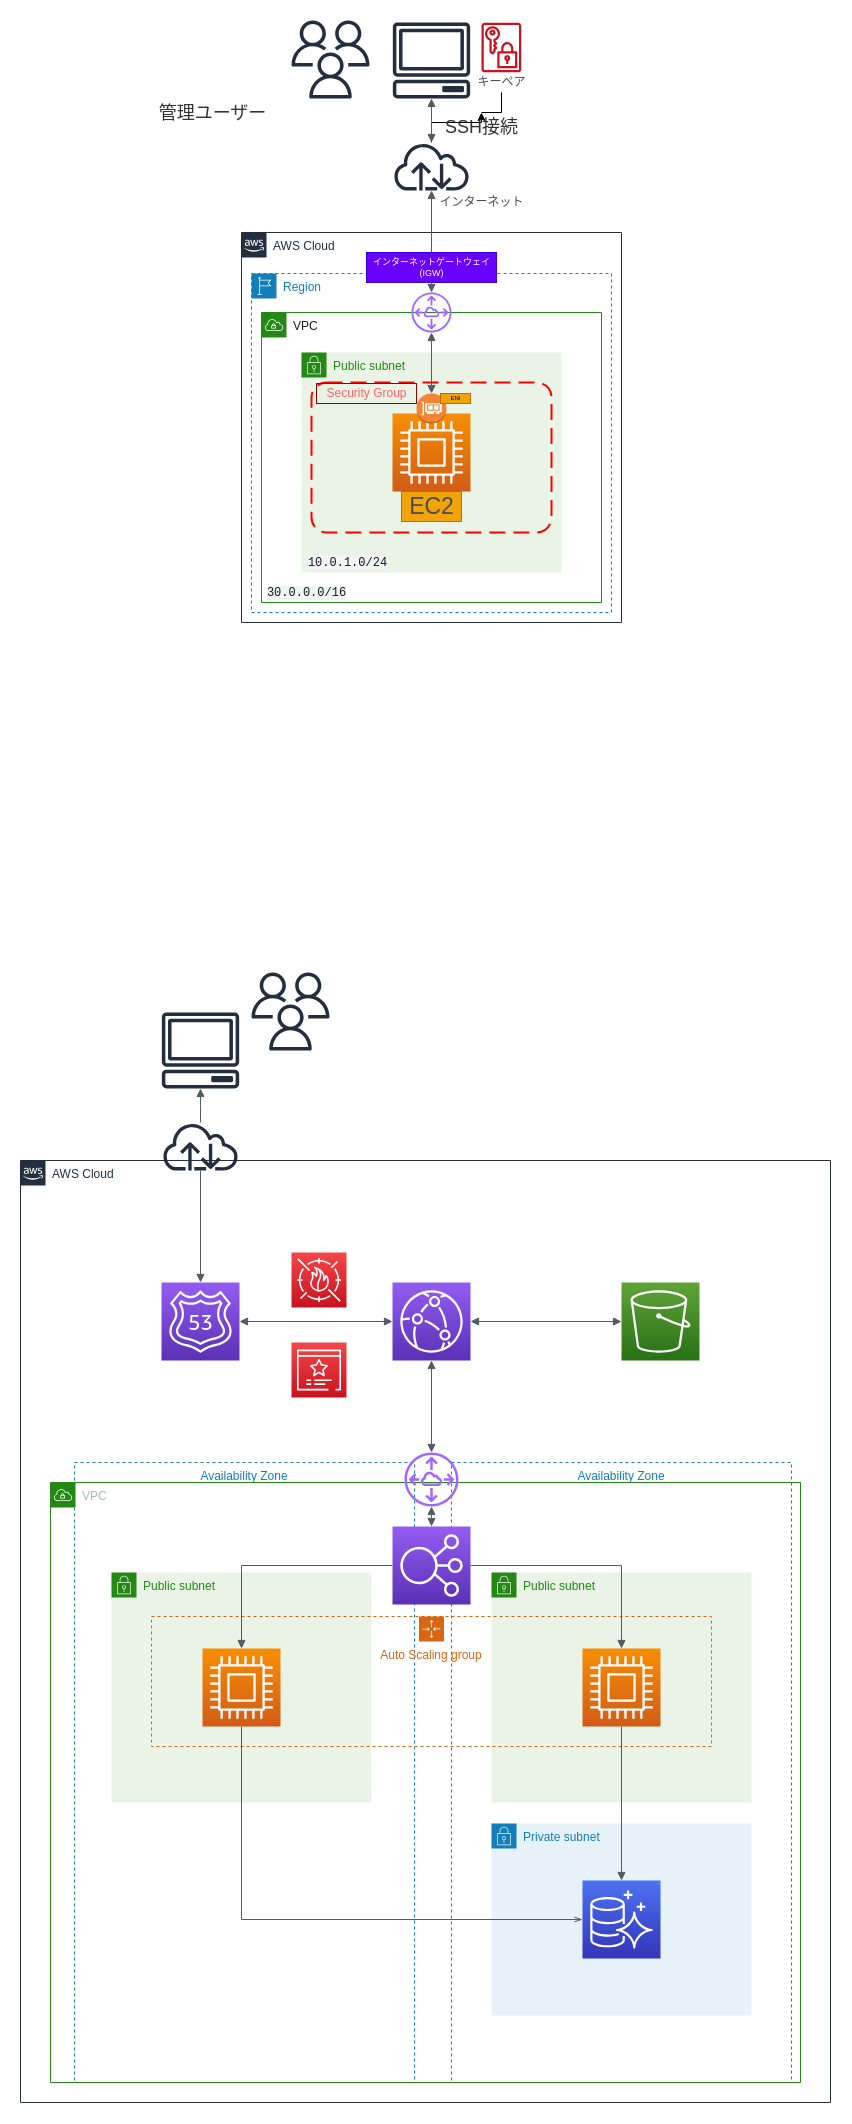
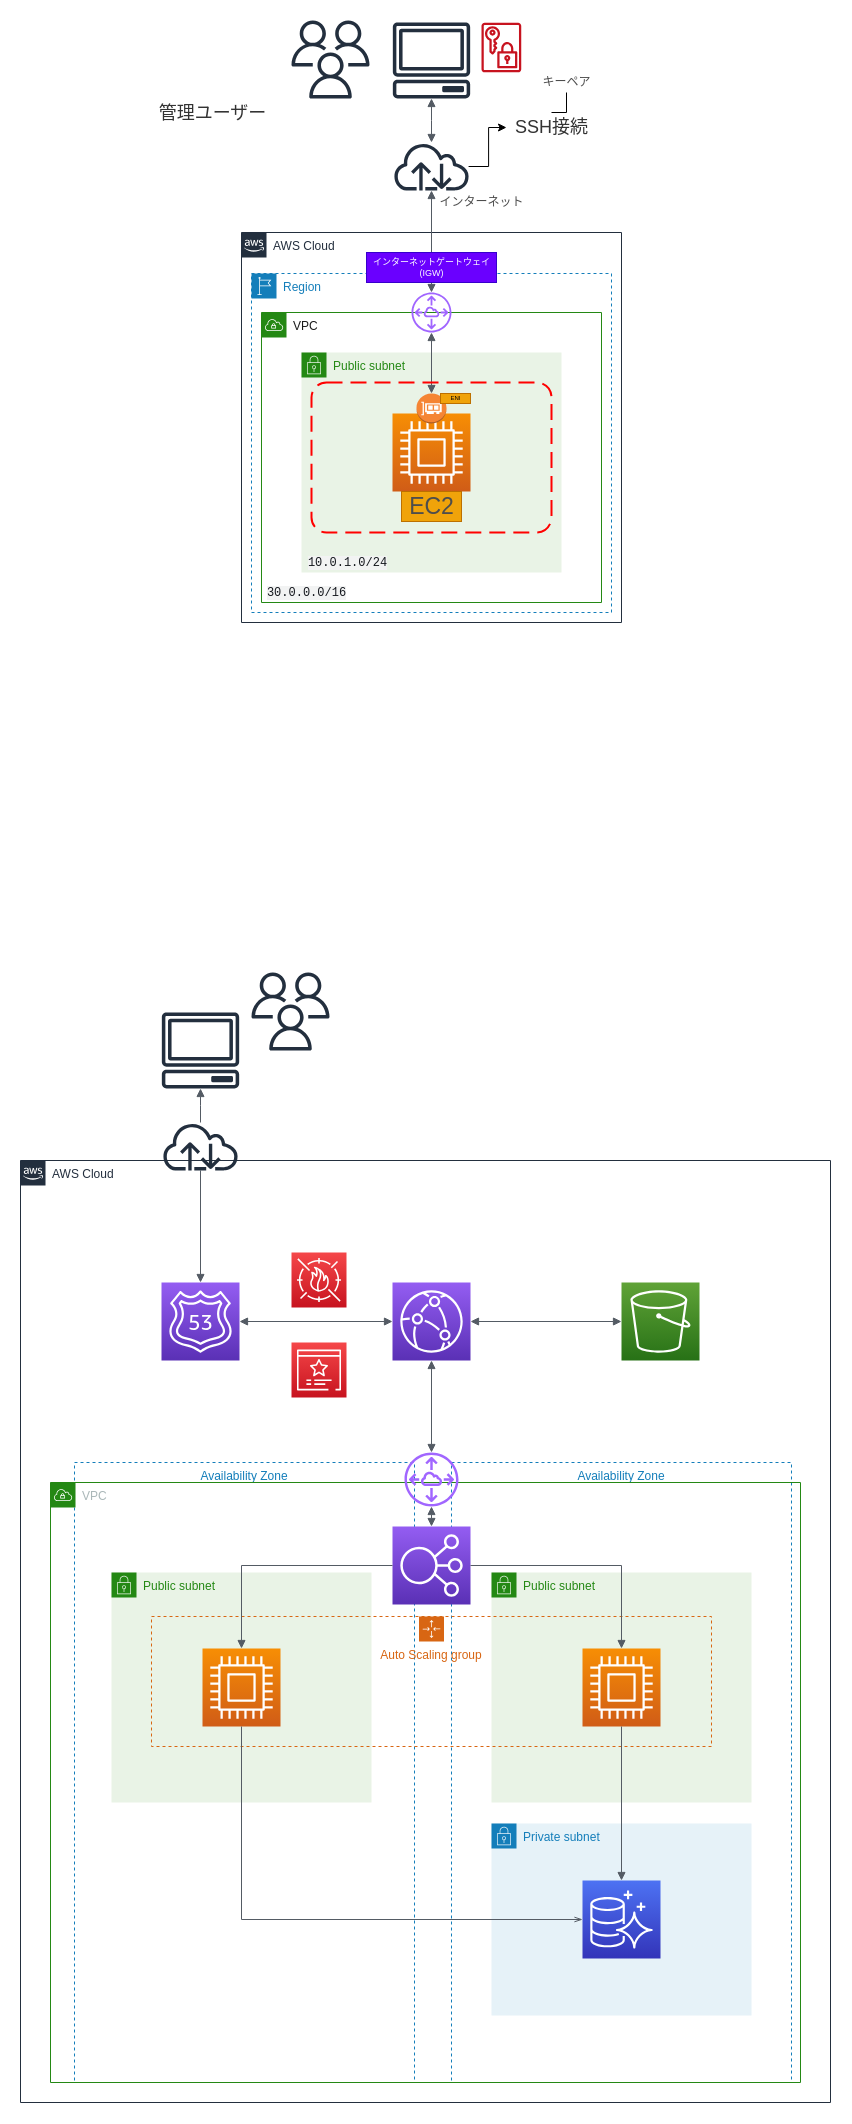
- <mxCell id="56" value="キーペア" style="text;html=1;resizable=0;autosize=1;align=center;verticalAlign=middle;points=[];fillColor=none;strokeColor=none;rounded=0;fontFamily=Helvetica;fontSize=12;fontColor=#4D4D4D;" vertex="1" parent="1"><mxGeometry x="471" y="72" width="60" height="20" as="geometry" /></mxCell>
+ <mxCell id="56" value="キーペア" style="text;html=1;resizable=0;autosize=1;align=center;verticalAlign=middle;points=[];fillColor=none;strokeColor=none;rounded=0;fontFamily=Helvetica;fontSize=12;fontColor=#4D4D4D;" vertex="1" parent="1"><mxGeometry x="536" y="72" width="60" height="20" as="geometry" /></mxCell>
- <mxCell id="46" value="SSH接続" style="text;html=1;resizable=0;autosize=1;align=center;verticalAlign=middle;points=[];rounded=0;fontColor=#333333;fontSize=18;" vertex="1" parent="1"><mxGeometry x="436" y="112" width="90" height="30" as="geometry" /></mxCell>
+ <mxCell id="46" value="SSH接続" style="text;html=1;resizable=0;autosize=1;align=center;verticalAlign=middle;points=[];rounded=0;fontColor=#333333;fontSize=18;" vertex="1" parent="1"><mxGeometry x="506" y="112" width="90" height="30" as="geometry" /></mxCell>
- <mxCell id="58" value="Security Group" style="text;html=1;resizable=0;autosize=1;align=center;verticalAlign=middle;points=[];rounded=0;fontFamily=Helvetica;fontSize=12;strokeColor=#990000;fontColor=#FF6666;" vertex="1" parent="1"><mxGeometry x="316" y="383" width="100" height="20" as="geometry" /></mxCell>
